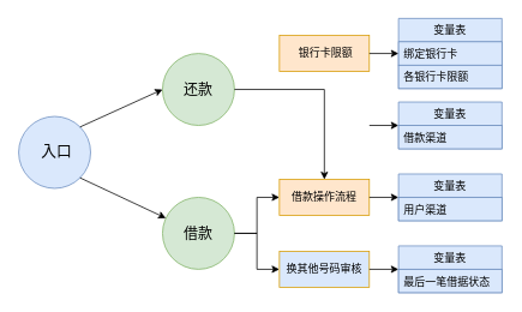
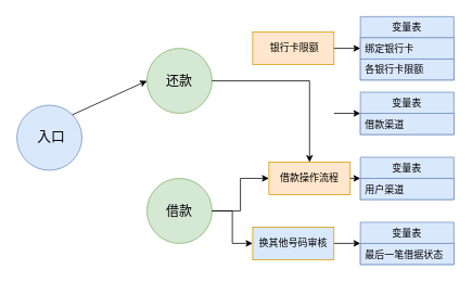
- <mxCell id="7" value="" style="endArrow=classic;html=1;exitX=1;exitY=1;exitDx=0;exitDy=0;" parent="2" source="3" target="6" edge="1"><mxGeometry width="50" height="50" relative="1" as="geometry"><mxPoint x="90" y="199" as="sourcePoint" /><mxPoint x="140" y="149" as="targetPoint" /></mxGeometry></mxCell>
- <mxCell id="10" value="借款操作流程" style="whiteSpace=wrap;html=1;fillColor=#ffe6cc;strokeColor=#d79b00;" parent="2" vertex="1"><mxGeometry x="290" y="179" width="100" height="40" as="geometry" /></mxCell>
+ <mxCell id="10" value="借款操作流程" style="whiteSpace=wrap;html=1;fillColor=#ffe6cc;strokeColor=#d79b00;" parent="2" vertex="1"><mxGeometry x="310" y="179" width="100" height="40" as="geometry" /></mxCell>
